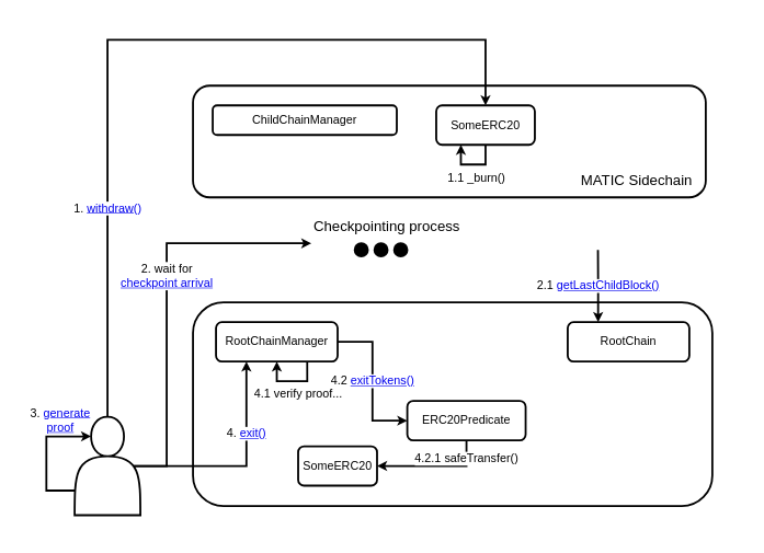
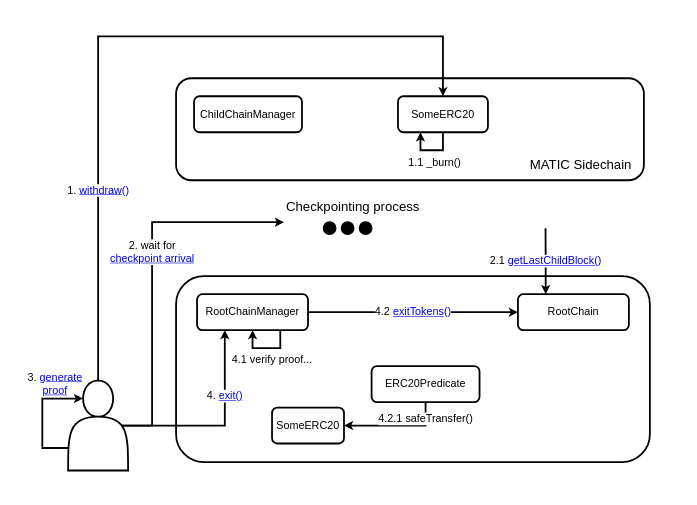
- <mxCell id="15" value="&lt;font style=&quot;font-size: 18px;&quot;&gt;ChildChainManager&lt;/font&gt;" style="rounded=1;whiteSpace=wrap;html=1;fontSize=18;strokeWidth=3;shadow=0;" parent="1" vertex="1"><mxGeometry x="323" y="160" width="280" height="45" as="geometry" /></mxCell>
+ <mxCell id="15" value="&lt;font style=&quot;font-size: 18px;&quot;&gt;ChildChainManager&lt;/font&gt;" style="rounded=1;whiteSpace=wrap;html=1;fontSize=18;strokeWidth=3;shadow=0;" parent="1" vertex="1"><mxGeometry x="323" y="160" width="180" height="60" as="geometry" /></mxCell>
- <mxCell id="6" value="4.2 &lt;a href=&quot;https://github.com/maticnetwork/pos-portal/blob/master/contracts/root/TokenPredicates/ERC20Predicate.sol#L63&quot;&gt;exitTokens()&lt;/a&gt;" style="edgeStyle=orthogonalEdgeStyle;rounded=0;orthogonalLoop=1;jettySize=auto;html=1;entryX=0;entryY=0.5;entryDx=0;entryDy=0;fontSize=18;strokeWidth=3;shadow=0;" parent="1" source="7" target="11" edge="1"><mxGeometry relative="1" as="geometry" /></mxCell>
+ <mxCell id="6" value="4.2 &lt;a href=&quot;https://github.com/maticnetwork/pos-portal/blob/master/contracts/root/TokenPredicates/ERC20Predicate.sol#L63&quot;&gt;exitTokens()&lt;/a&gt;" style="edgeStyle=orthogonalEdgeStyle;rounded=0;orthogonalLoop=1;jettySize=auto;html=1;fontSize=18;strokeWidth=3;shadow=0;" parent="1" source="7" target="23" edge="1"><mxGeometry relative="1" as="geometry" /></mxCell>
